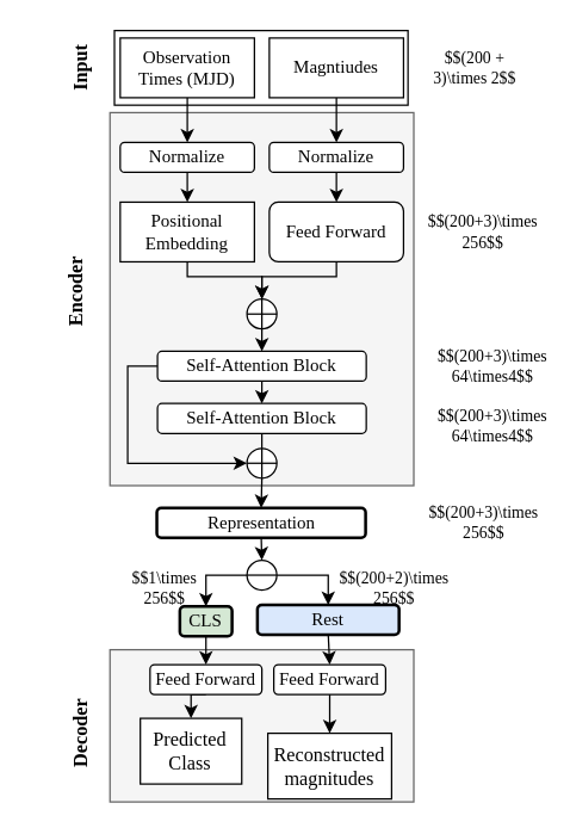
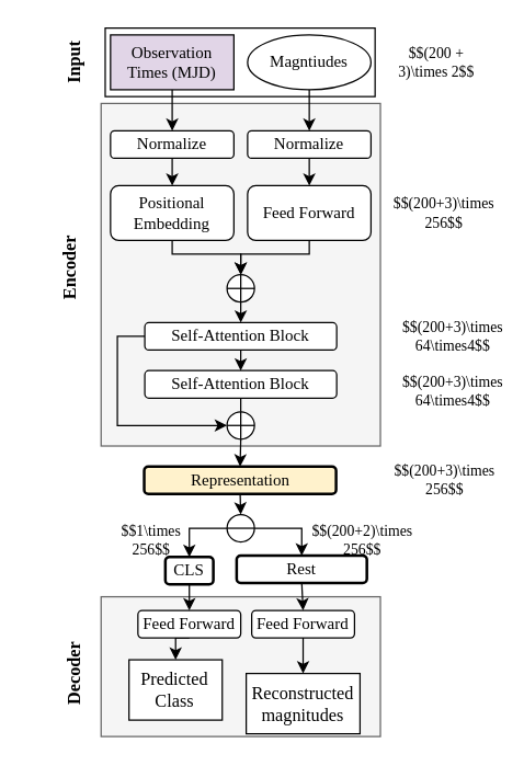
- <mxCell id="6" value="Observation Times (MJD)" style="rounded=0;whiteSpace=wrap;html=1;fontFamily=Times New Roman;" vertex="1" parent="1"><mxGeometry x="80" y="25" width="90" height="40" as="geometry" /></mxCell>
+ <mxCell id="6" value="Observation Times (MJD)" style="rounded=0;whiteSpace=wrap;html=1;fontFamily=Times New Roman;fillColor=#e1d5e7;" vertex="1" parent="1"><mxGeometry x="80" y="25" width="90" height="40" as="geometry" /></mxCell>
- <mxCell id="8" value="Magntiudes" style="rounded=0;whiteSpace=wrap;html=1;fontFamily=Times New Roman;" vertex="1" parent="1"><mxGeometry x="180" y="25" width="90" height="40" as="geometry" /></mxCell>
+ <mxCell id="8" value="Magntiudes" style="ellipse;whiteSpace=wrap;html=1;fontFamily=Times New Roman;" vertex="1" parent="1"><mxGeometry x="180" y="25" width="90" height="40" as="geometry" /></mxCell>
- <mxCell id="14" value="Positional Embedding" style="whiteSpace=wrap;html=1;fontFamily=Times New Roman;rounded=0;" vertex="1" parent="1"><mxGeometry x="80" y="135" width="90" height="40" as="geometry" /></mxCell>
+ <mxCell id="14" value="Positional Embedding" style="rounded=1;whiteSpace=wrap;html=1;fontFamily=Times New Roman;" vertex="1" parent="1"><mxGeometry x="80" y="135" width="90" height="40" as="geometry" /></mxCell>
- <mxCell id="25" value="Representation" style="rounded=1;whiteSpace=wrap;html=1;fontFamily=Times New Roman;strokeWidth=2;" vertex="1" parent="1"><mxGeometry x="104.56" y="340" width="140" height="20" as="geometry" /></mxCell>
+ <mxCell id="25" value="Representation" style="rounded=1;whiteSpace=wrap;html=1;fontFamily=Times New Roman;strokeWidth=2;fillColor=#fff2cc;" vertex="1" parent="1"><mxGeometry x="104.56" y="340" width="140" height="20" as="geometry" /></mxCell>
- <mxCell id="40" value="Rest" style="rounded=1;whiteSpace=wrap;html=1;fontFamily=Times New Roman;strokeWidth=2;fillColor=#dae8fc;" vertex="1" parent="1"><mxGeometry x="172.01" y="405" width="95" height="20" as="geometry" /></mxCell>
+ <mxCell id="40" value="Rest" style="rounded=1;whiteSpace=wrap;html=1;fontFamily=Times New Roman;strokeWidth=2;" vertex="1" parent="1"><mxGeometry x="172.01" y="405" width="95" height="20" as="geometry" /></mxCell>
- <mxCell id="38" value="CLS" style="rounded=1;whiteSpace=wrap;html=1;fontFamily=Times New Roman;strokeWidth=2;fillColor=#d5e8d4;" vertex="1" parent="1"><mxGeometry x="120" y="406" width="35" height="20" as="geometry" /></mxCell>
+ <mxCell id="38" value="CLS" style="rounded=1;whiteSpace=wrap;html=1;fontFamily=Times New Roman;strokeWidth=2;" vertex="1" parent="1"><mxGeometry x="120" y="406" width="35" height="20" as="geometry" /></mxCell>
